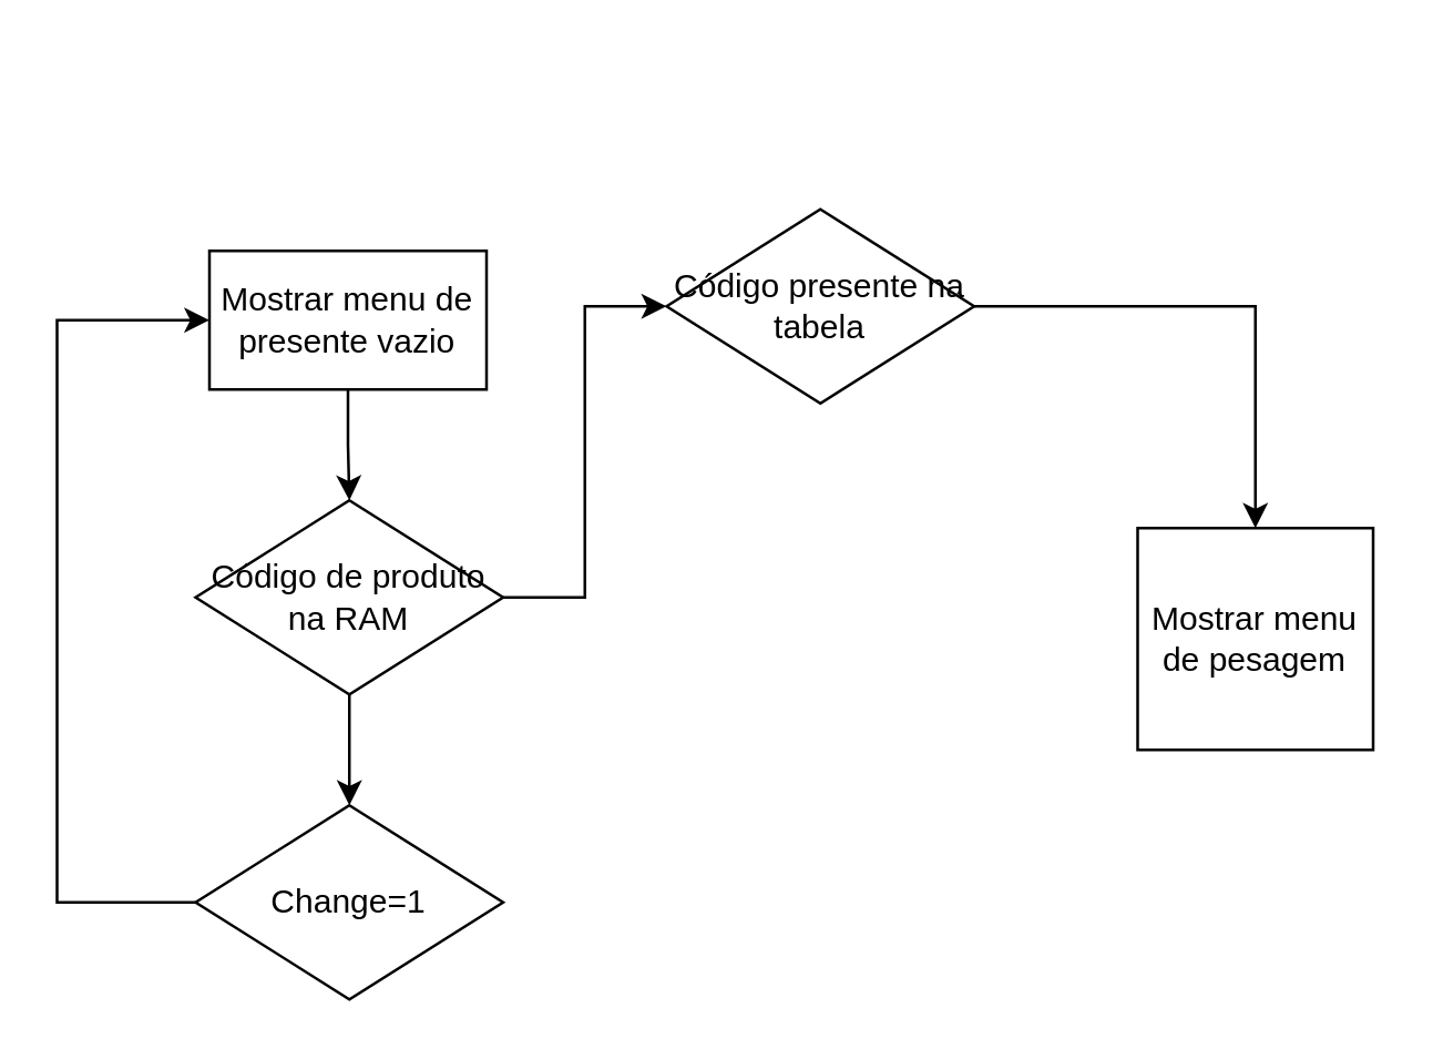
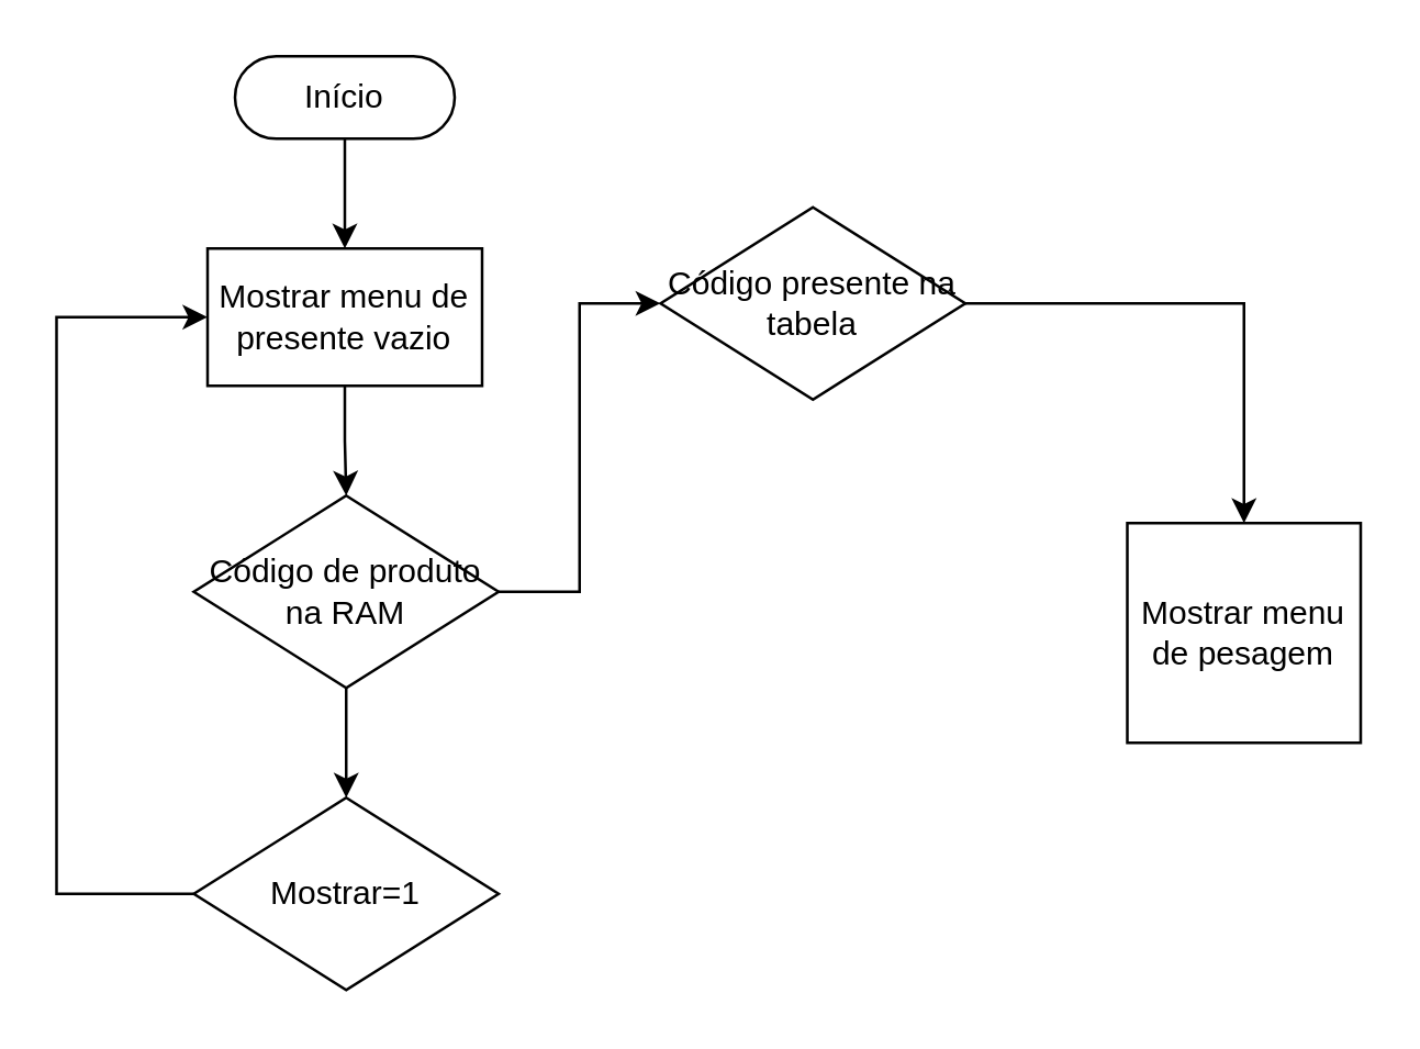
+ <mxCell id="3" value="Início" style="html=1;dashed=0;whiteSpace=wrap;shape=mxgraph.dfd.start" vertex="1" parent="1"><mxGeometry x="85" y="20" width="80" height="30" as="geometry" /></mxCell>
+ <mxCell id="2" style="edgeStyle=orthogonalEdgeStyle;rounded=0;orthogonalLoop=1;jettySize=auto;html=1;exitX=0.5;exitY=0.5;exitDx=0;exitDy=15;exitPerimeter=0;entryX=0.5;entryY=0;entryDx=0;entryDy=0;" edge="1" parent="1" source="3" target="5"><mxGeometry relative="1" as="geometry" /></mxCell>
- <mxCell id="10" value="Change=1" style="shape=rhombus;html=1;dashed=0;whiteSpace=wrap;perimeter=rhombusPerimeter;align=center;" vertex="1" parent="1"><mxGeometry x="70" y="290" width="111" height="70" as="geometry" /></mxCell>
+ <mxCell id="10" value="Mostrar=1" style="shape=rhombus;html=1;dashed=0;whiteSpace=wrap;perimeter=rhombusPerimeter;align=center;" vertex="1" parent="1"><mxGeometry x="70" y="290" width="111" height="70" as="geometry" /></mxCell>
